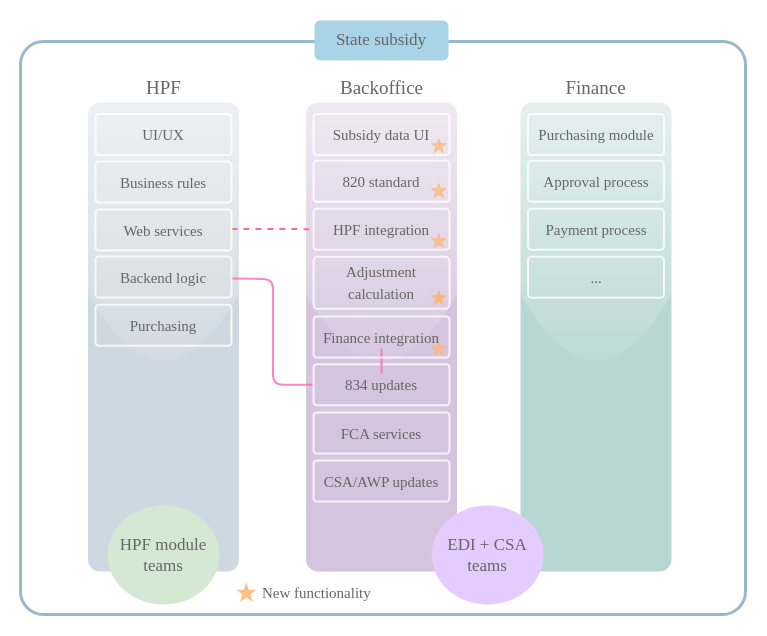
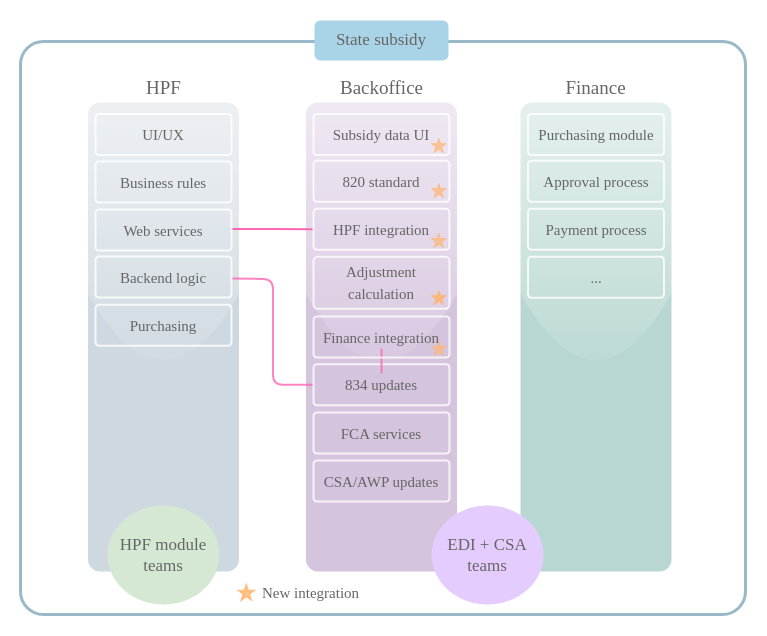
- <mxCell id="32" style="edgeStyle=orthogonalEdgeStyle;rounded=0;orthogonalLoop=1;jettySize=auto;html=1;entryX=0;entryY=0.5;entryDx=0;entryDy=0;fontFamily=IBM Plex Sans;fontSource=https%3A%2F%2Ffonts.googleapis.com%2Fcss%3Ffamily%3DIBM%2BPlex%2BSans;fontSize=14;fontColor=#666666;strokeColor=#FF66B3;strokeWidth=2;endArrow=none;endFill=0;dashed=1;" edge="1" parent="1" source="34" target="35"><mxGeometry relative="1" as="geometry"><Array as="points"><mxPoint x="272" y="229" /></Array></mxGeometry></mxCell>
+ <mxCell id="32" style="edgeStyle=orthogonalEdgeStyle;rounded=0;orthogonalLoop=1;jettySize=auto;html=1;entryX=0;entryY=0.5;entryDx=0;entryDy=0;fontFamily=IBM Plex Sans;fontSource=https%3A%2F%2Ffonts.googleapis.com%2Fcss%3Ffamily%3DIBM%2BPlex%2BSans;fontSize=14;fontColor=#666666;strokeColor=#FF66B3;strokeWidth=2;endArrow=none;endFill=0;" edge="1" parent="1" source="34" target="35"><mxGeometry relative="1" as="geometry"><Array as="points"><mxPoint x="272" y="229" /></Array></mxGeometry></mxCell>
- <mxCell id="18" value="New functionality" style="text;html=1;strokeColor=none;fillColor=none;align=left;verticalAlign=middle;whiteSpace=wrap;rounded=0;shadow=0;glass=0;sketch=0;pointerEvents=0;fontFamily=IBM Plex Sans;fontSource=https%3A%2F%2Ffonts.googleapis.com%2Fcss%3Ffamily%3DIBM%2BPlex%2BSans;fontSize=15;fontColor=#666666;" vertex="1" parent="1"><mxGeometry x="260" y="582" width="133" height="20" as="geometry" /></mxCell>
+ <mxCell id="18" value="New integration" style="text;html=1;strokeColor=none;fillColor=none;align=left;verticalAlign=middle;whiteSpace=wrap;rounded=0;shadow=0;glass=0;sketch=0;pointerEvents=0;fontFamily=IBM Plex Sans;fontSource=https%3A%2F%2Ffonts.googleapis.com%2Fcss%3Ffamily%3DIBM%2BPlex%2BSans;fontSize=15;fontColor=#666666;" vertex="1" parent="1"><mxGeometry x="260" y="582" width="133" height="20" as="geometry" /></mxCell>
